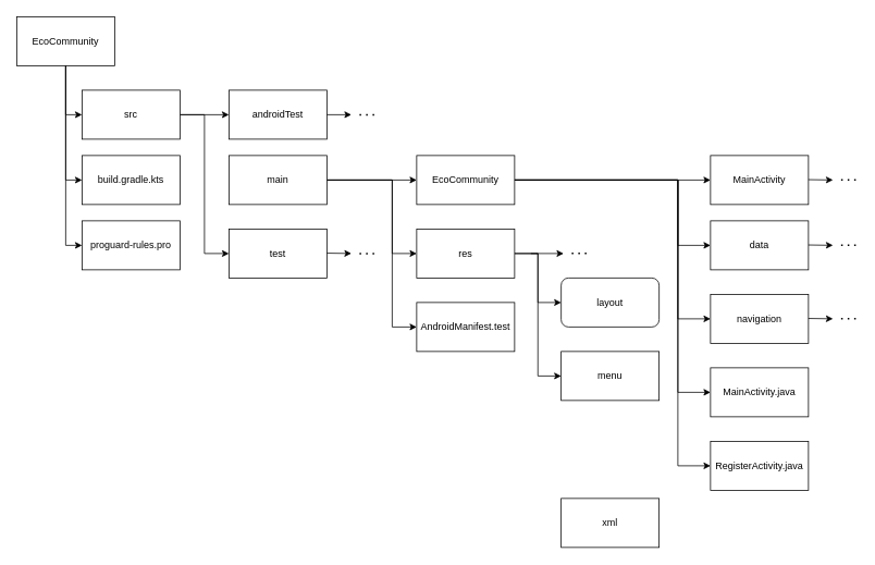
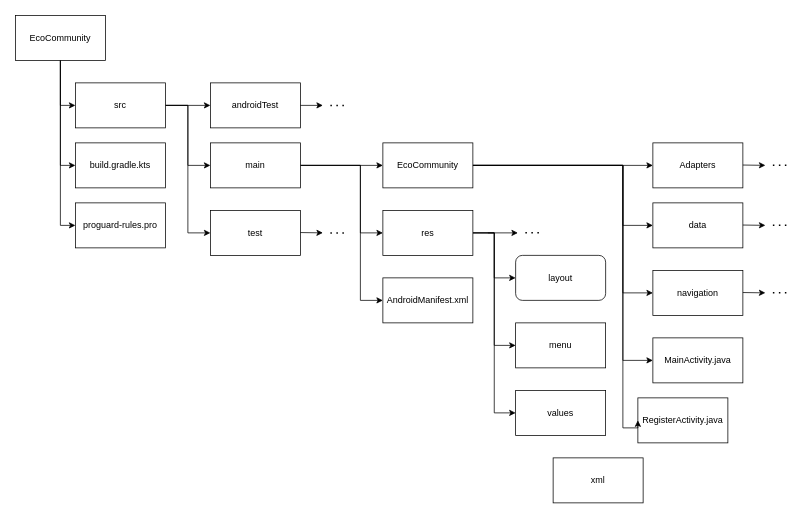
+ <mxCell id="6" style="edgeStyle=orthogonalEdgeStyle;rounded=0;orthogonalLoop=1;jettySize=auto;html=1;exitX=1;exitY=0.5;exitDx=0;exitDy=0;entryX=0;entryY=0.5;entryDx=0;entryDy=0;" edge="1" parent="1" source="8" target="16"><mxGeometry relative="1" as="geometry" /></mxCell>
- <mxCell id="18" value="MainActivity" style="rounded=0;whiteSpace=wrap;html=1;" vertex="1" parent="1"><mxGeometry x="870" y="190" width="120" height="60" as="geometry" /></mxCell>
+ <mxCell id="18" value="Adapters" style="rounded=0;whiteSpace=wrap;html=1;" vertex="1" parent="1"><mxGeometry x="870" y="190" width="120" height="60" as="geometry" /></mxCell>
- <mxCell id="32" value="AndroidManifest.test" style="rounded=0;whiteSpace=wrap;html=1;" vertex="1" parent="1"><mxGeometry x="510" y="370" width="120" height="60" as="geometry" /></mxCell>
+ <mxCell id="32" value="AndroidManifest.xml" style="rounded=0;whiteSpace=wrap;html=1;" vertex="1" parent="1"><mxGeometry x="510" y="370" width="120" height="60" as="geometry" /></mxCell>
+ <mxCell id="30" style="edgeStyle=orthogonalEdgeStyle;rounded=0;orthogonalLoop=1;jettySize=auto;html=1;exitX=1;exitY=0.5;exitDx=0;exitDy=0;entryX=0;entryY=0.5;entryDx=0;entryDy=0;" edge="1" parent="1" source="31" target="39"><mxGeometry relative="1" as="geometry" /></mxCell>
+ <mxCell id="39" value="values" style="rounded=0;whiteSpace=wrap;html=1;" vertex="1" parent="1"><mxGeometry x="687" y="520" width="120" height="60" as="geometry" /></mxCell>
- <mxCell id="22" value="RegisterActivity.java" style="rounded=0;whiteSpace=wrap;html=1;" vertex="1" parent="1"><mxGeometry x="870" y="540" width="120" height="60" as="geometry" /></mxCell>
+ <mxCell id="22" value="RegisterActivity.java" style="rounded=0;whiteSpace=wrap;html=1;" vertex="1" parent="1"><mxGeometry x="850" y="530" width="120" height="60" as="geometry" /></mxCell>
- <mxCell id="40" value="xml" style="rounded=0;whiteSpace=wrap;html=1;" vertex="1" parent="1"><mxGeometry x="687" y="610" width="120" height="60" as="geometry" /></mxCell>
+ <mxCell id="40" value="xml" style="rounded=0;whiteSpace=wrap;html=1;" vertex="1" parent="1"><mxGeometry x="737" y="610" width="120" height="60" as="geometry" /></mxCell>
